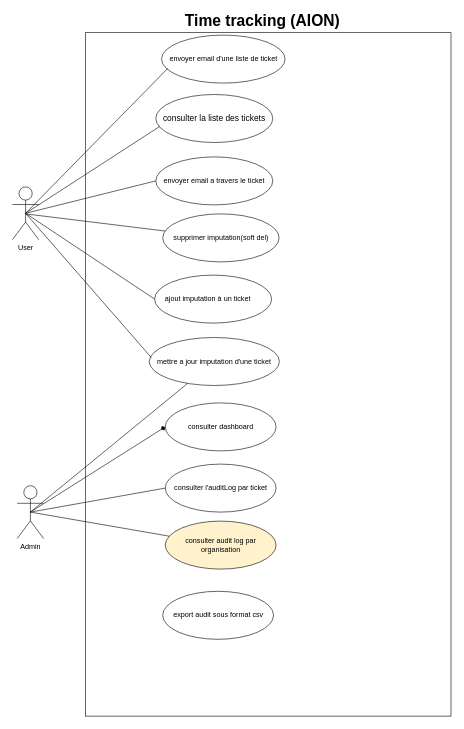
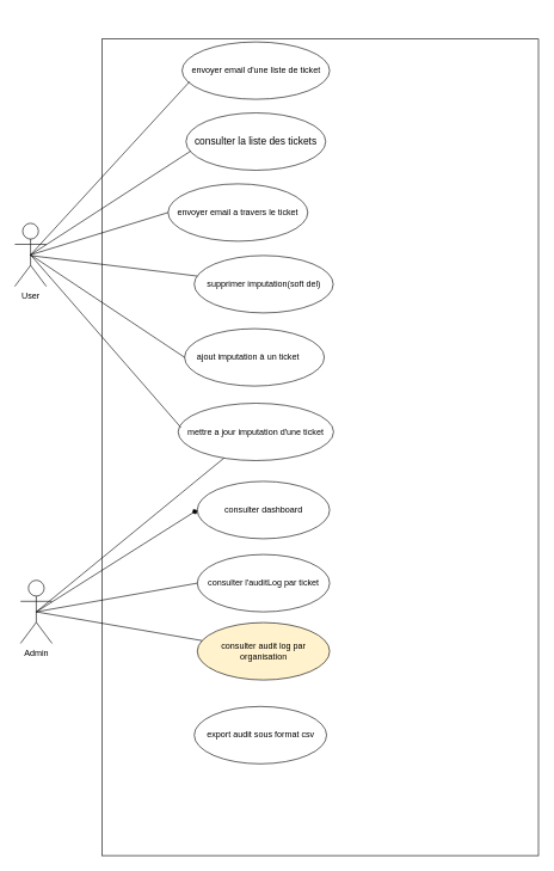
- <mxCell id="15" value="&lt;b&gt;&lt;font style=&quot;font-size: 26px;&quot;&gt;Time tracking (AION)&lt;/font&gt;&lt;/b&gt;" style="text;html=1;strokeColor=none;fillColor=none;align=center;verticalAlign=middle;whiteSpace=wrap;rounded=0;" vertex="1" parent="1"><mxGeometry x="270.5" y="20" width="332" height="30" as="geometry" /></mxCell>
- <mxCell id="10" value="envoyer email d'une liste de ticket" style="ellipse;whiteSpace=wrap;html=1;" vertex="1" parent="1"><mxGeometry x="268.5" y="58" width="206" height="80" as="geometry" /></mxCell>
+ <mxCell id="10" value="envoyer email d'une liste de ticket" style="ellipse;whiteSpace=wrap;html=1;" vertex="1" parent="1"><mxGeometry x="253.5" y="58" width="206" height="80" as="geometry" /></mxCell>
- <mxCell id="6" value="envoyer email a travers le ticket" style="ellipse;whiteSpace=wrap;html=1;" vertex="1" parent="1"><mxGeometry x="259" y="261" width="195" height="80" as="geometry" /></mxCell>
+ <mxCell id="6" value="envoyer email a travers le ticket" style="ellipse;whiteSpace=wrap;html=1;" vertex="1" parent="1"><mxGeometry x="234" y="256" width="195" height="80" as="geometry" /></mxCell>
